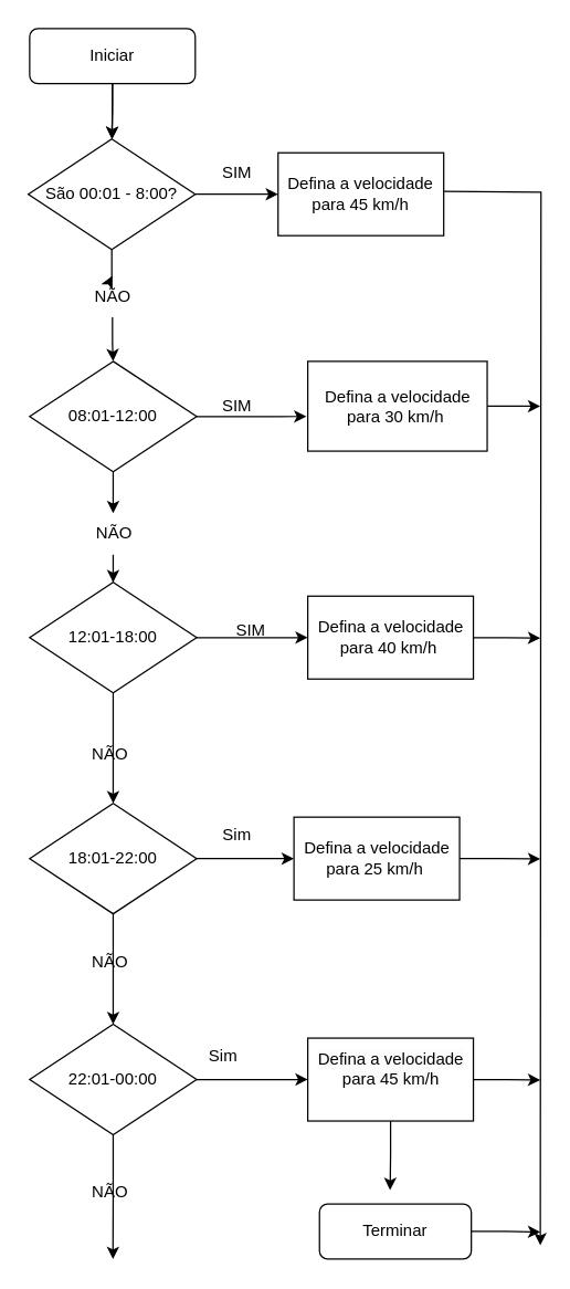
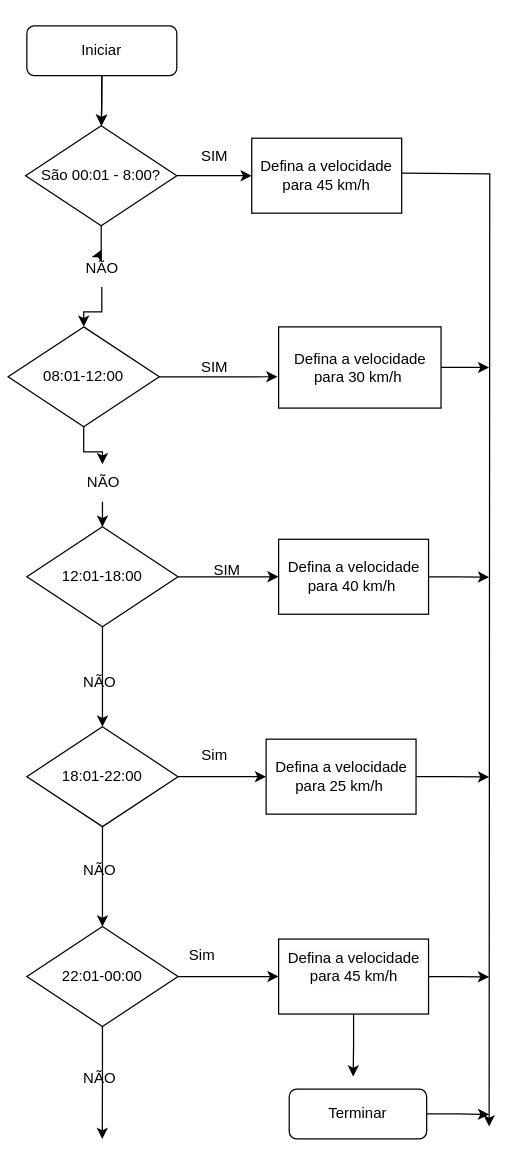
- <mxCell id="13" value="08:01-12:00" style="rhombus;whiteSpace=wrap;html=1;" parent="1" vertex="1"><mxGeometry x="21" y="261" width="121" height="80" as="geometry" /></mxCell>
+ <mxCell id="13" value="08:01-12:00" style="rhombus;whiteSpace=wrap;html=1;" parent="1" vertex="1"><mxGeometry x="6" y="261" width="121" height="80" as="geometry" /></mxCell>
